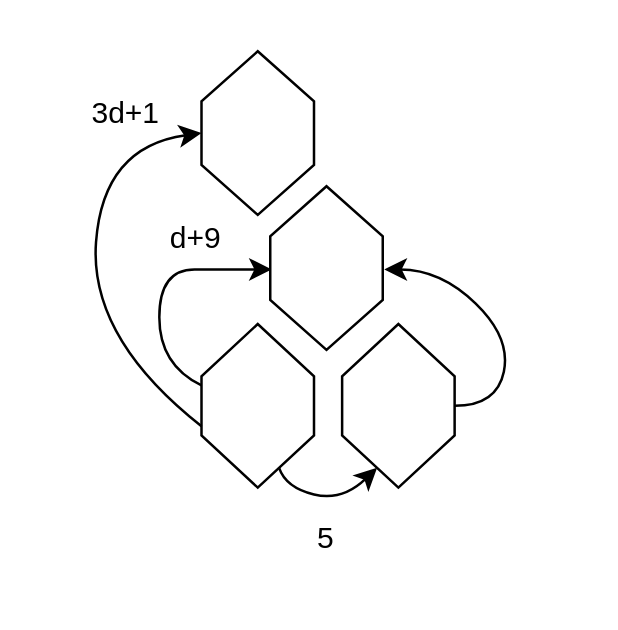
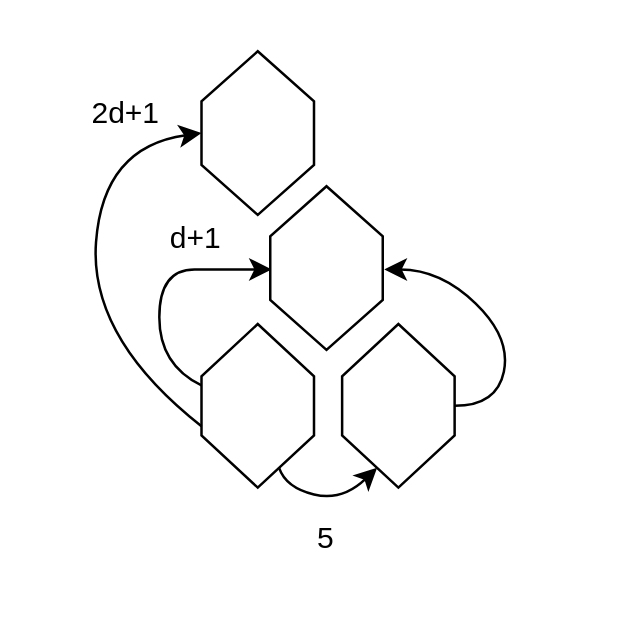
- <mxCell id="12" value="3d+1" style="text;html=1;align=center;verticalAlign=middle;whiteSpace=wrap;rounded=0;" vertex="1" parent="2"><mxGeometry x="-15" y="10" width="60" height="30" as="geometry" /></mxCell>
+ <mxCell id="12" value="2d+1" style="text;html=1;align=center;verticalAlign=middle;whiteSpace=wrap;rounded=0;" vertex="1" parent="2"><mxGeometry x="-15" y="10" width="60" height="30" as="geometry" /></mxCell>
- <mxCell id="11" value="d+9" style="text;html=1;align=center;verticalAlign=middle;whiteSpace=wrap;rounded=0;" vertex="1" parent="2"><mxGeometry x="12.5" y="60" width="60" height="30" as="geometry" /></mxCell>
+ <mxCell id="11" value="d+1" style="text;html=1;align=center;verticalAlign=middle;whiteSpace=wrap;rounded=0;" vertex="1" parent="2"><mxGeometry x="12.5" y="60" width="60" height="30" as="geometry" /></mxCell>
